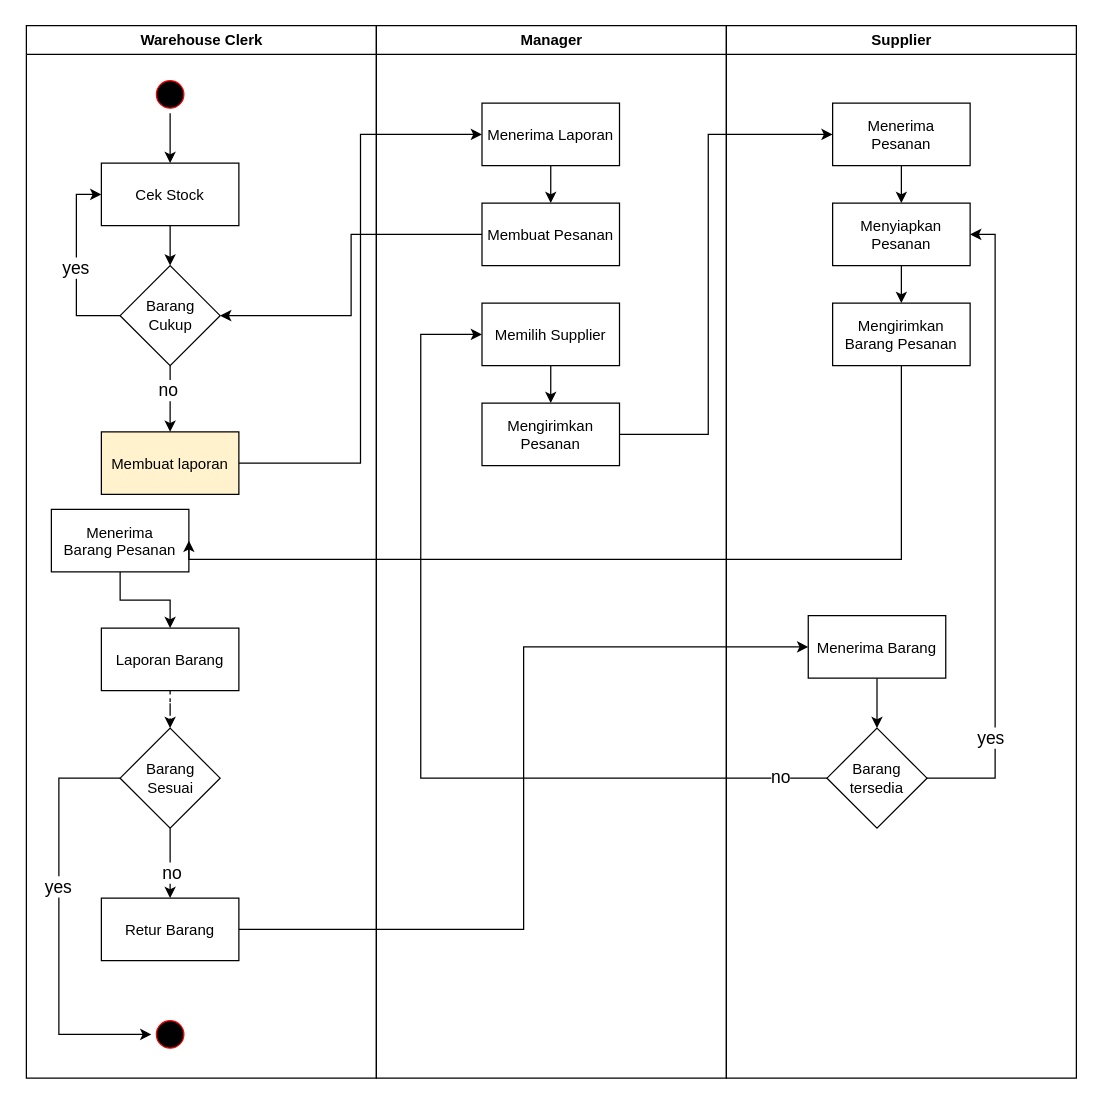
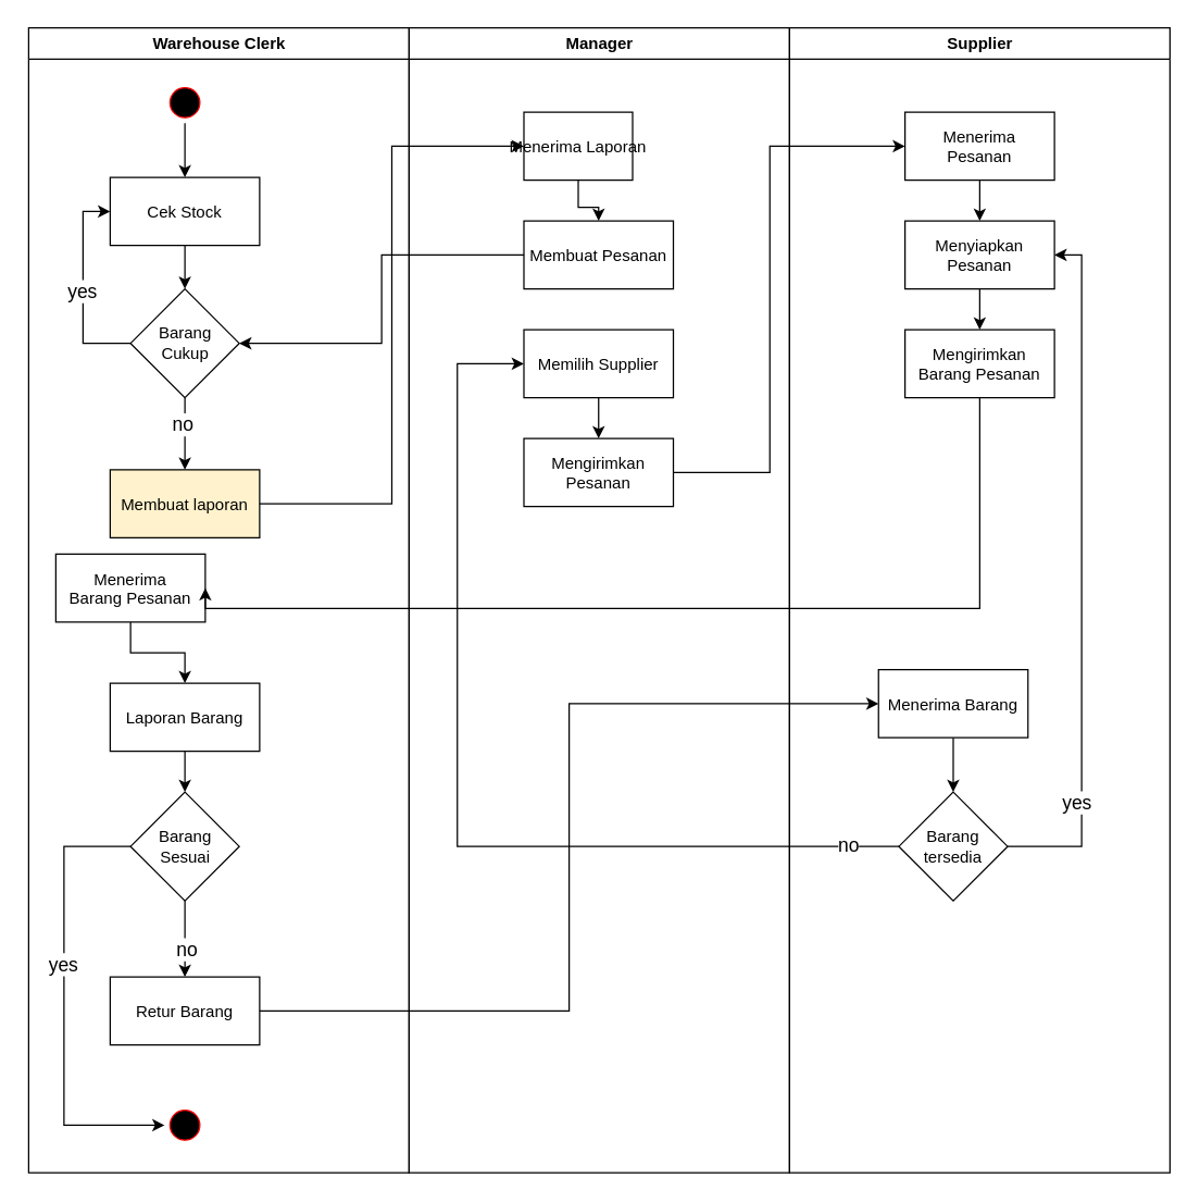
- <mxCell id="26" value="Menerima Laporan" style="" parent="24" vertex="1"><mxGeometry x="84.5" y="62" width="110" height="50" as="geometry" /></mxCell>
+ <mxCell id="26" value="Menerima Laporan" style="" parent="24" vertex="1"><mxGeometry x="84.5" y="62" width="80" height="50" as="geometry" /></mxCell>
- <mxCell id="15" style="edgeStyle=orthogonalEdgeStyle;rounded=0;orthogonalLoop=1;jettySize=auto;html=1;entryX=0.5;entryY=0;entryDx=0;entryDy=0;dashed=1;" edge="1" parent="2" source="16" target="19"><mxGeometry relative="1" as="geometry" /></mxCell>
+ <mxCell id="15" style="edgeStyle=orthogonalEdgeStyle;rounded=0;orthogonalLoop=1;jettySize=auto;html=1;entryX=0.5;entryY=0;entryDx=0;entryDy=0;" edge="1" parent="2" source="16" target="19"><mxGeometry relative="1" as="geometry" /></mxCell>
